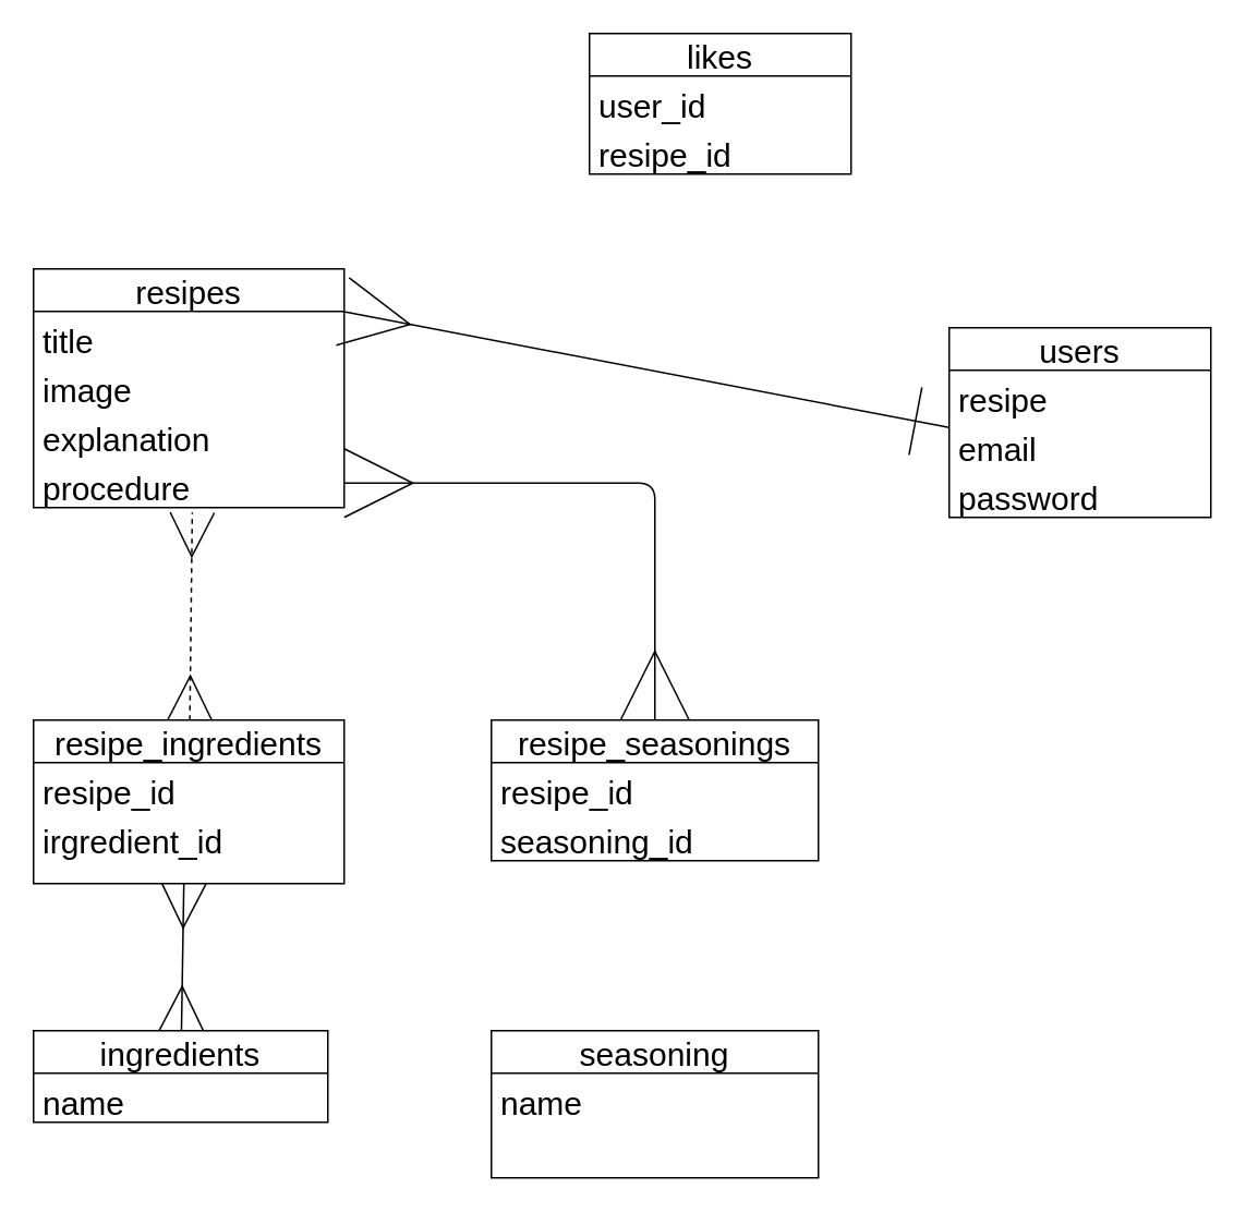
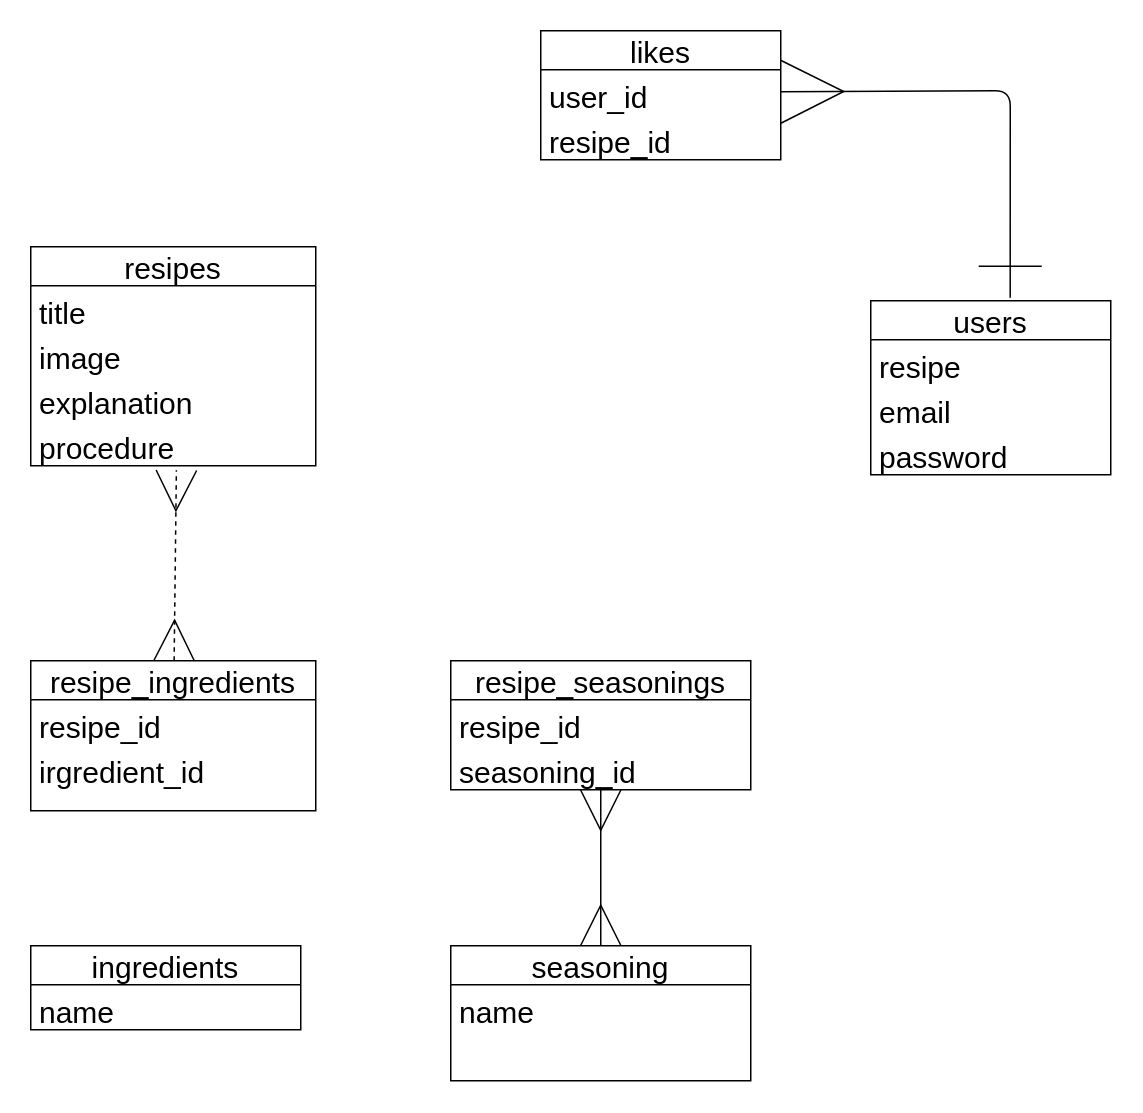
+ <mxCell id="29" style="edgeStyle=none;html=1;entryX=0.581;entryY=-0.017;entryDx=0;entryDy=0;entryPerimeter=0;fontSize=20;startArrow=ERmany;startFill=0;endArrow=ERone;endFill=0;startSize=40;endSize=40;targetPerimeterSpacing=0;" edge="1" parent="1" source="17" target="7"><mxGeometry relative="1" as="geometry"><Array as="points"><mxPoint x="673" y="60" /></Array></mxGeometry></mxCell>
- <mxCell id="27" style="edgeStyle=none;html=1;fontSize=20;entryX=0;entryY=0.167;entryDx=0;entryDy=0;entryPerimeter=0;endArrow=ERone;endFill=0;startArrow=ERmany;startFill=0;targetPerimeterSpacing=0;endSize=40;startSize=40;exitX=0.995;exitY=0;exitDx=0;exitDy=0;exitPerimeter=0;" edge="1" parent="1" source="3" target="9"><mxGeometry relative="1" as="geometry"><mxPoint x="570" y="265" as="targetPoint" /></mxGeometry></mxCell>
- <mxCell id="28" style="edgeStyle=none;html=1;fontSize=20;startArrow=ERmany;startFill=0;endArrow=ERmany;endFill=0;startSize=40;endSize=40;targetPerimeterSpacing=0;entryX=0.5;entryY=0;entryDx=0;entryDy=0;exitX=1;exitY=0.5;exitDx=0;exitDy=0;" edge="1" parent="1" source="6" target="20"><mxGeometry relative="1" as="geometry"><mxPoint x="400" y="430" as="targetPoint" /><Array as="points"><mxPoint x="400" y="295" /><mxPoint x="400" y="380" /><mxPoint x="400" y="330" /><mxPoint x="400" y="410" /></Array><mxPoint x="10" y="381.124" as="sourcePoint" /></mxGeometry></mxCell>
+ <mxCell id="19" style="edgeStyle=none;html=1;entryX=0.5;entryY=0;entryDx=0;entryDy=0;fontSize=20;startArrow=ERmany;startFill=0;endArrow=ERmany;endFill=0;startSize=25;endSize=25;targetPerimeterSpacing=0;" edge="1" parent="1" source="20" target="14"><mxGeometry relative="1" as="geometry" /></mxCell>
- <mxCell id="11" style="edgeStyle=none;html=1;entryX=0.484;entryY=1;entryDx=0;entryDy=0;entryPerimeter=0;fontSize=20;startArrow=ERmany;startFill=0;endArrow=ERmany;endFill=0;startSize=25;endSize=25;targetPerimeterSpacing=0;" edge="1" parent="1" source="12" target="26"><mxGeometry relative="1" as="geometry" /></mxCell>
